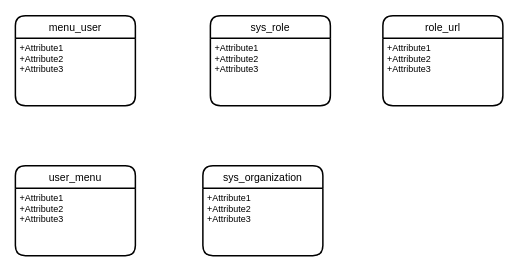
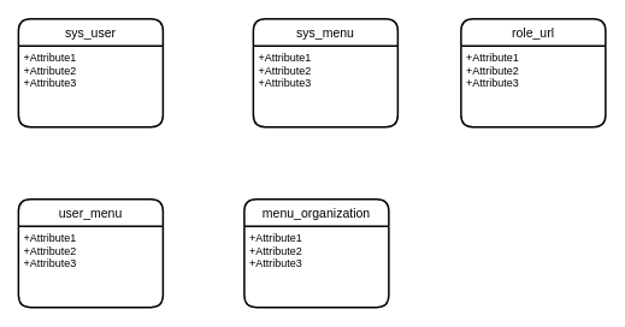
- <mxCell id="4" value="menu_user" style="swimlane;childLayout=stackLayout;horizontal=1;startSize=30;horizontalStack=0;rounded=1;fontSize=14;fontStyle=0;strokeWidth=2;resizeParent=0;resizeLast=1;shadow=0;dashed=0;align=center;" vertex="1" parent="1"><mxGeometry x="20" y="20" width="160" height="120" as="geometry" /></mxCell>
+ <mxCell id="4" value="sys_user" style="swimlane;childLayout=stackLayout;horizontal=1;startSize=30;horizontalStack=0;rounded=1;fontSize=14;fontStyle=0;strokeWidth=2;resizeParent=0;resizeLast=1;shadow=0;dashed=0;align=center;" vertex="1" parent="1"><mxGeometry x="20" y="20" width="160" height="120" as="geometry" /></mxCell>
- <mxCell id="2" value="sys_role" style="swimlane;childLayout=stackLayout;horizontal=1;startSize=30;horizontalStack=0;rounded=1;fontSize=14;fontStyle=0;strokeWidth=2;resizeParent=0;resizeLast=1;shadow=0;dashed=0;align=center;" vertex="1" parent="1"><mxGeometry x="280" y="20" width="160" height="120" as="geometry" /></mxCell>
+ <mxCell id="2" value="sys_menu" style="swimlane;childLayout=stackLayout;horizontal=1;startSize=30;horizontalStack=0;rounded=1;fontSize=14;fontStyle=0;strokeWidth=2;resizeParent=0;resizeLast=1;shadow=0;dashed=0;align=center;" vertex="1" parent="1"><mxGeometry x="280" y="20" width="160" height="120" as="geometry" /></mxCell>
- <mxCell id="10" value="sys_organization" style="swimlane;childLayout=stackLayout;horizontal=1;startSize=30;horizontalStack=0;rounded=1;fontSize=14;fontStyle=0;strokeWidth=2;resizeParent=0;resizeLast=1;shadow=0;dashed=0;align=center;" vertex="1" parent="1"><mxGeometry x="270" y="220" width="160" height="120" as="geometry" /></mxCell>
+ <mxCell id="10" value="menu_organization" style="swimlane;childLayout=stackLayout;horizontal=1;startSize=30;horizontalStack=0;rounded=1;fontSize=14;fontStyle=0;strokeWidth=2;resizeParent=0;resizeLast=1;shadow=0;dashed=0;align=center;" vertex="1" parent="1"><mxGeometry x="270" y="220" width="160" height="120" as="geometry" /></mxCell>
